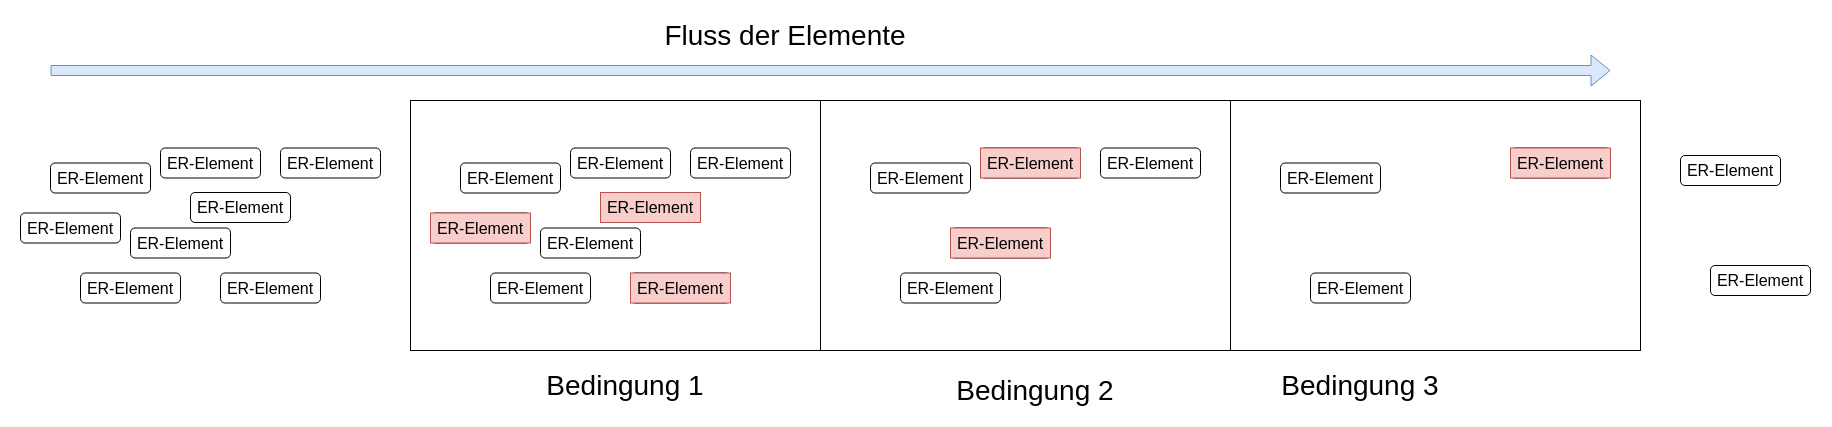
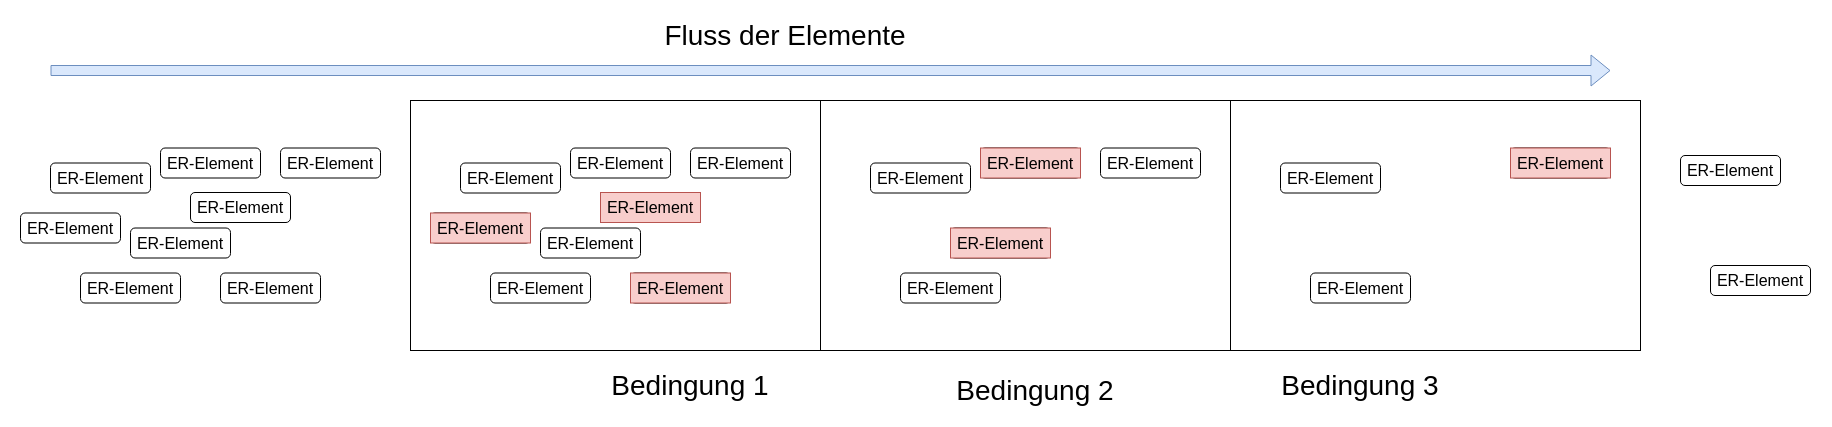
- <mxCell id="59" value="Bedingung 1" style="text;html=1;strokeColor=none;fillColor=none;align=center;verticalAlign=middle;whiteSpace=wrap;rounded=0;fontSize=28;" vertex="1" parent="1"><mxGeometry x="480" y="370" width="290" height="30" as="geometry" /></mxCell>
+ <mxCell id="59" value="Bedingung 1" style="text;html=1;strokeColor=none;fillColor=none;align=center;verticalAlign=middle;whiteSpace=wrap;rounded=0;fontSize=28;" vertex="1" parent="1"><mxGeometry x="545" y="370" width="290" height="30" as="geometry" /></mxCell>
